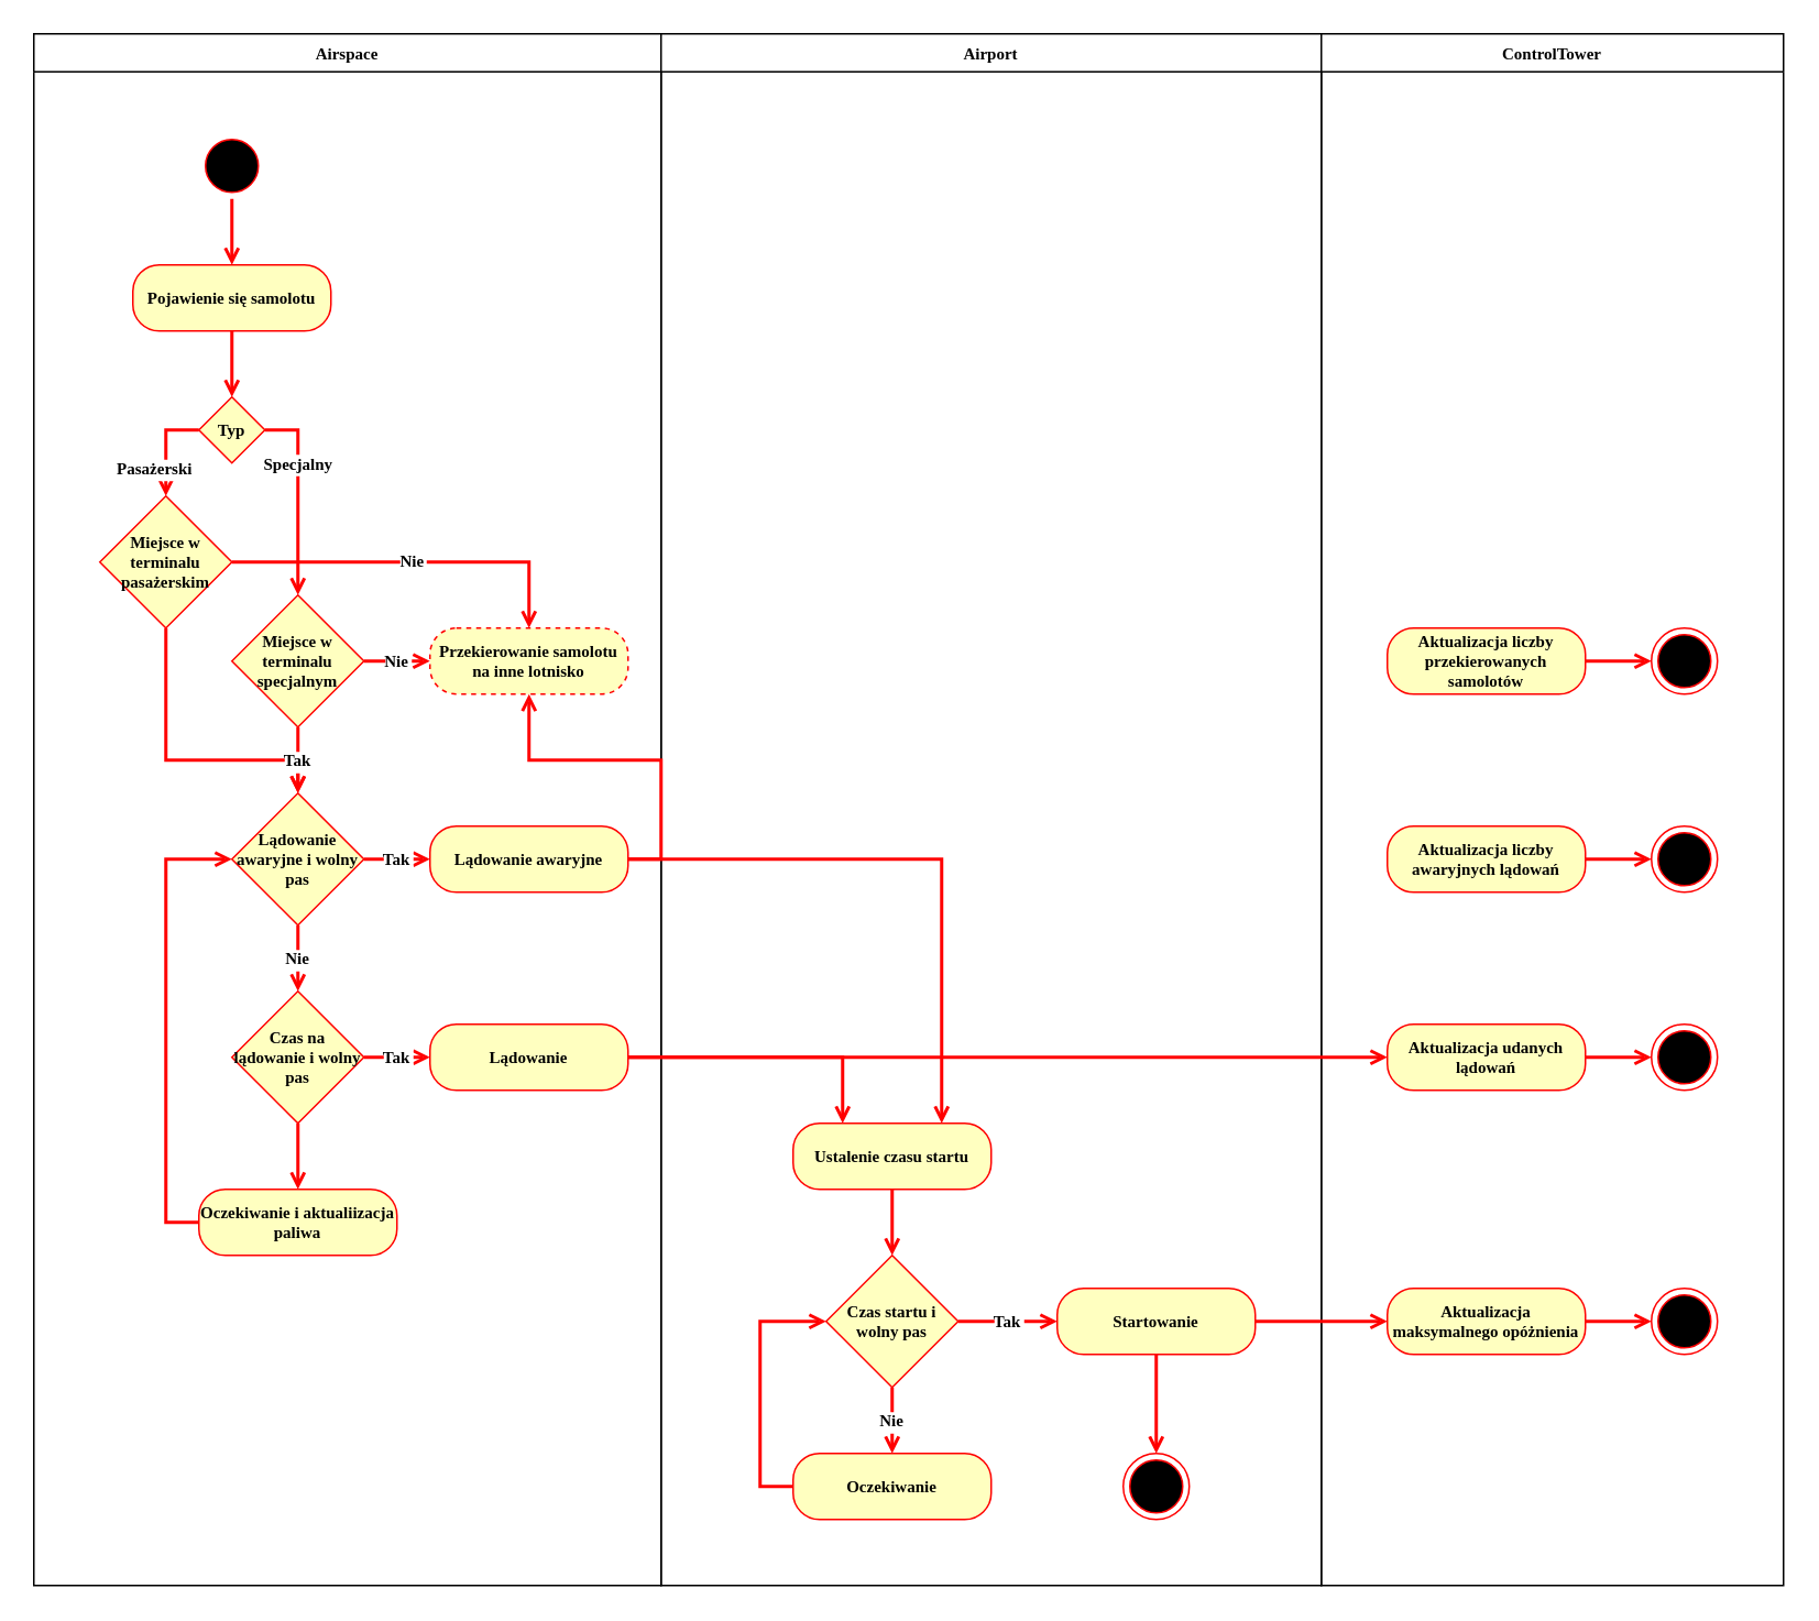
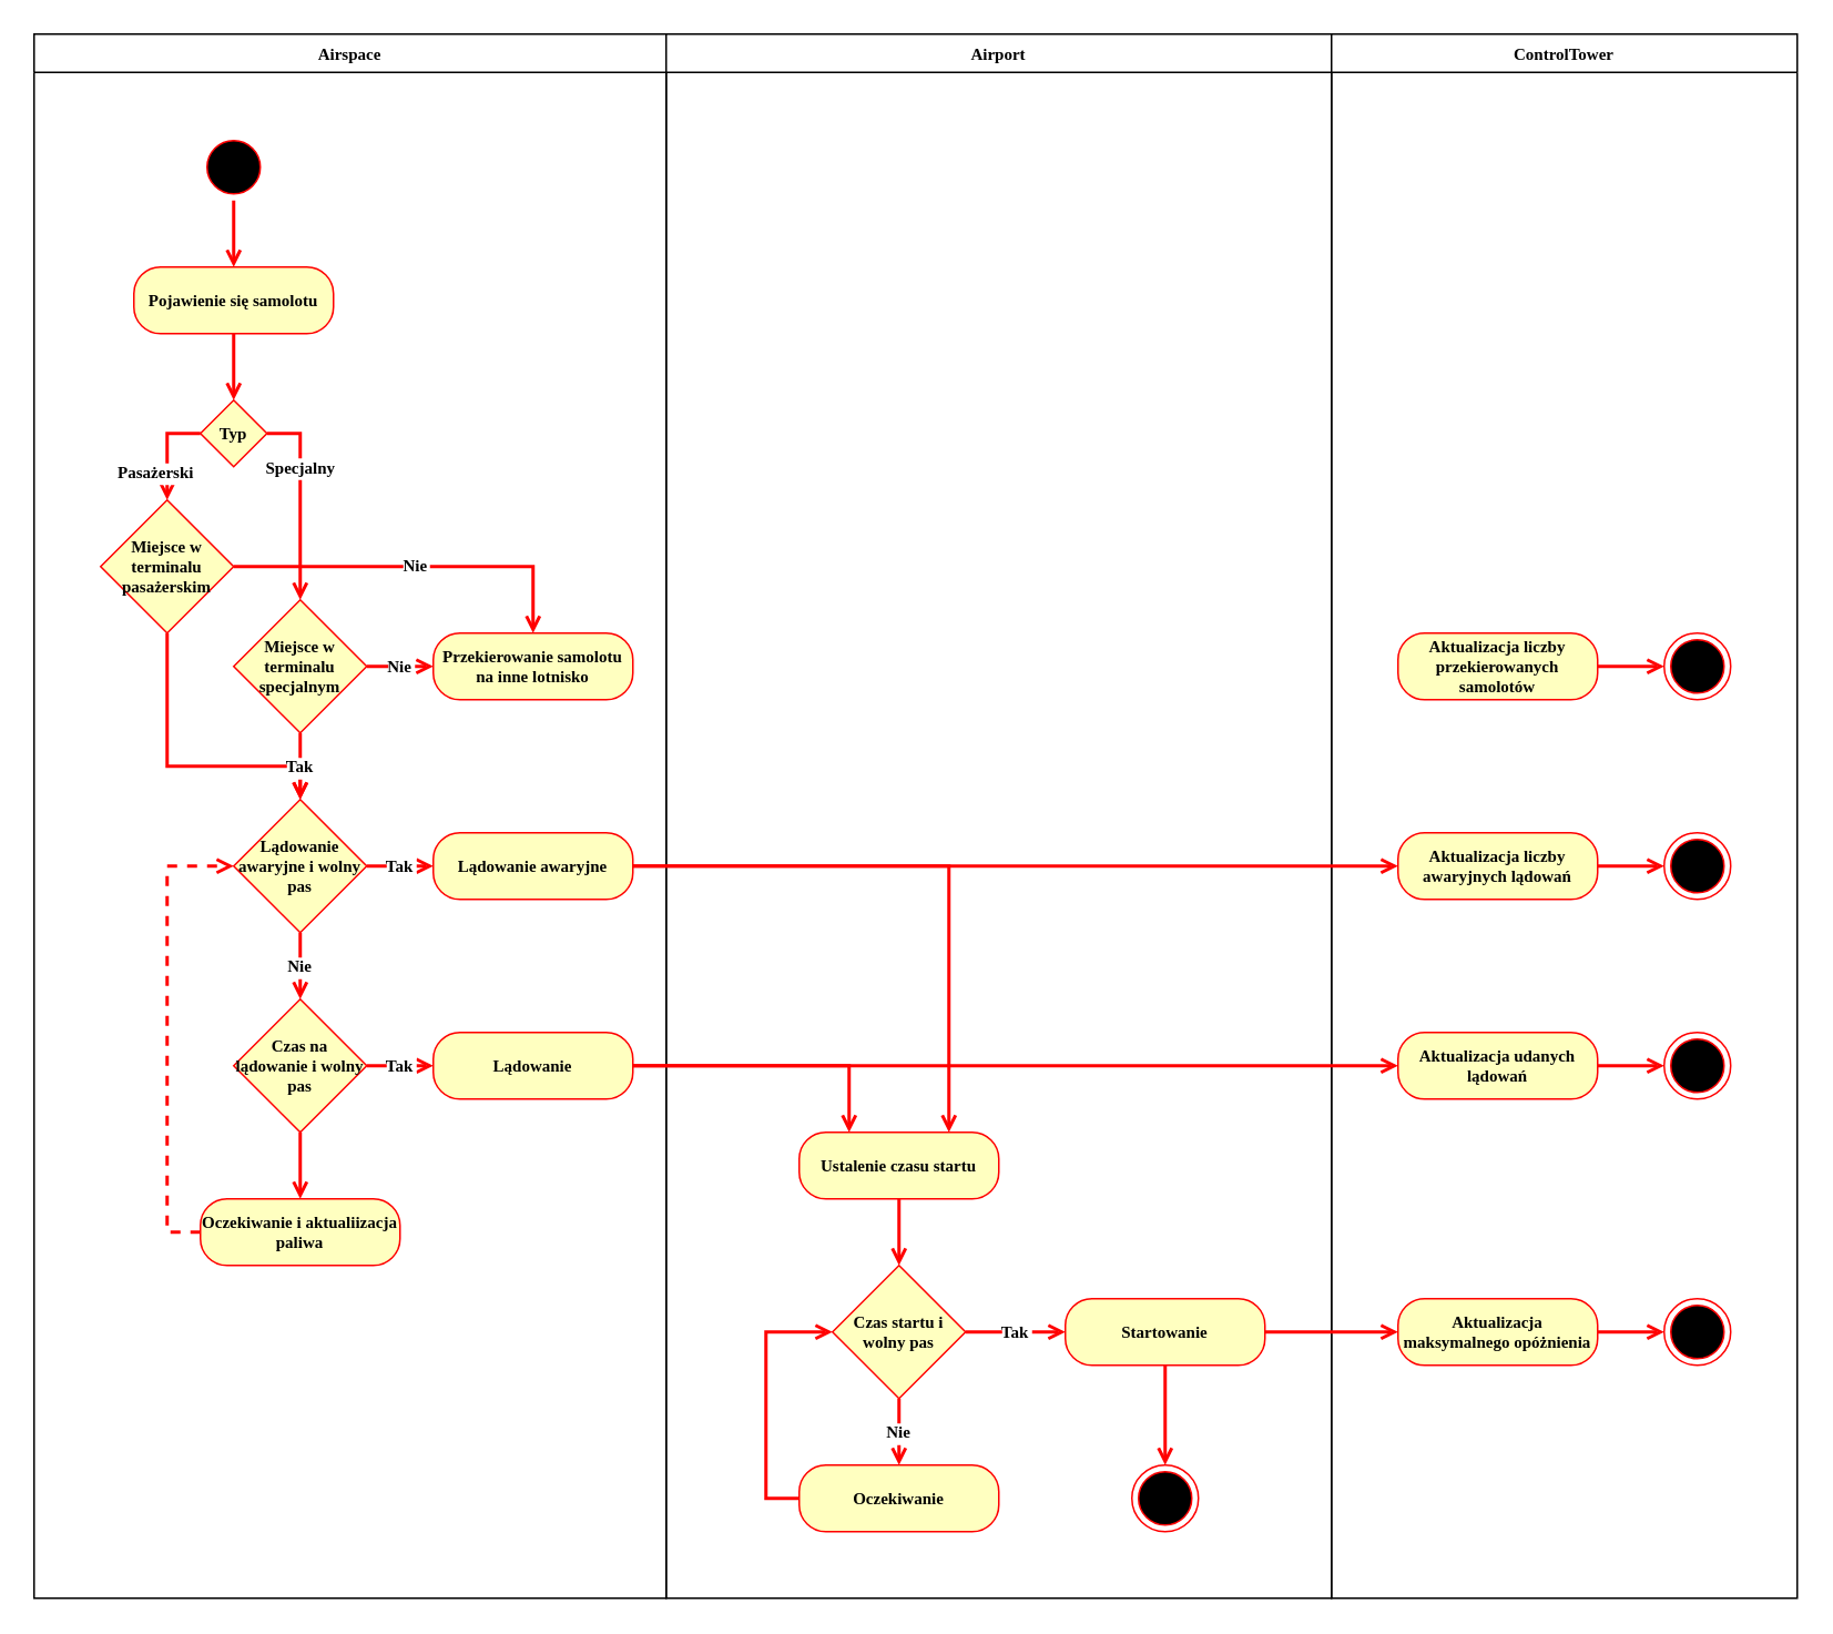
- <mxCell id="16" value="Przekierowanie samolotu na inne lotnisko" style="rounded=1;arcSize=40;fontColor=#000000;fillColor=#ffffc0;strokeColor=#ff0000;fontSize=10;whiteSpace=wrap;fontStyle=1;fontFamily=Comic Sans MS;dashed=1;" vertex="1" parent="2"><mxGeometry x="240" y="360" width="120" height="40" as="geometry" /></mxCell>
+ <mxCell id="16" value="Przekierowanie samolotu na inne lotnisko" style="rounded=1;arcSize=40;fontColor=#000000;fillColor=#ffffc0;strokeColor=#ff0000;fontSize=10;whiteSpace=wrap;fontStyle=1;fontFamily=Comic Sans MS;" vertex="1" parent="2"><mxGeometry x="240" y="360" width="120" height="40" as="geometry" /></mxCell>
- <mxCell id="54" value="" style="edgeStyle=orthogonalEdgeStyle;rounded=0;orthogonalLoop=1;jettySize=auto;exitX=1;exitY=0.5;exitDx=0;exitDy=0;fontSize=10;fontStyle=1;fontFamily=Comic Sans MS;endArrow=open;endFill=0;strokeColor=#FF0000;endSize=6;targetPerimeterSpacing=0;strokeWidth=2;" edge="1" parent="1" source="17" target="16"><mxGeometry relative="1" as="geometry"><mxPoint x="660" y="519.833" as="targetPoint" /></mxGeometry></mxCell>
+ <mxCell id="54" value="" style="edgeStyle=orthogonalEdgeStyle;rounded=0;orthogonalLoop=1;jettySize=auto;exitX=1;exitY=0.5;exitDx=0;exitDy=0;entryX=0;entryY=0.5;entryDx=0;entryDy=0;fontSize=10;fontStyle=1;fontFamily=Comic Sans MS;endArrow=open;endFill=0;strokeColor=#FF0000;endSize=6;targetPerimeterSpacing=0;strokeWidth=2;" edge="1" parent="1" source="17" target="45"><mxGeometry relative="1" as="geometry"><mxPoint x="660" y="519.833" as="targetPoint" /></mxGeometry></mxCell>
- <mxCell id="22" value="" style="edgeStyle=orthogonalEdgeStyle;rounded=0;orthogonalLoop=1;jettySize=auto;exitX=0;exitY=0.5;exitDx=0;exitDy=0;entryX=0;entryY=0.5;entryDx=0;entryDy=0;fontSize=10;fontStyle=1;fontFamily=Comic Sans MS;endArrow=open;endFill=0;strokeColor=#FF0000;endSize=6;targetPerimeterSpacing=0;strokeWidth=2;" edge="1" parent="2" source="23" target="29"><mxGeometry relative="1" as="geometry" /></mxCell>
+ <mxCell id="22" value="" style="edgeStyle=orthogonalEdgeStyle;rounded=0;orthogonalLoop=1;jettySize=auto;exitX=0;exitY=0.5;exitDx=0;exitDy=0;entryX=0;entryY=0.5;entryDx=0;entryDy=0;fontSize=10;fontStyle=1;fontFamily=Comic Sans MS;endArrow=open;endFill=0;strokeColor=#FF0000;endSize=6;targetPerimeterSpacing=0;strokeWidth=2;dashed=1;" edge="1" parent="2" source="23" target="29"><mxGeometry relative="1" as="geometry" /></mxCell>
